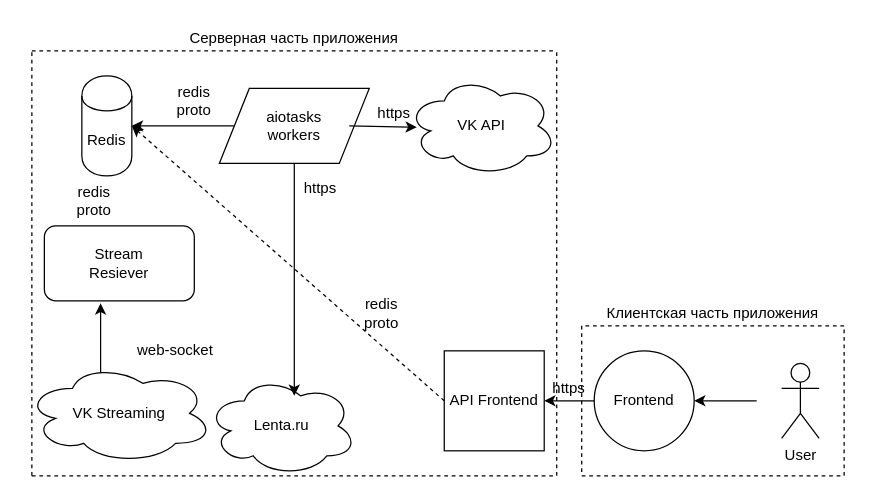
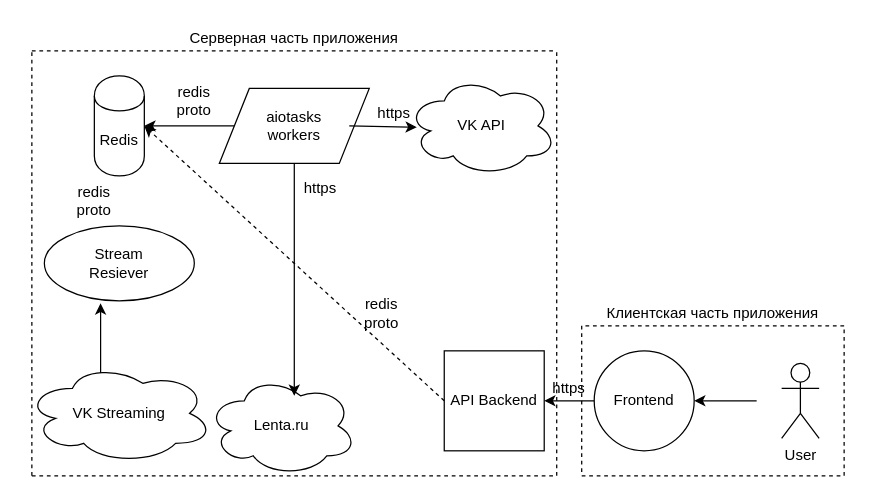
- <mxCell id="5" value="Redis" style="shape=cylinder;whiteSpace=wrap;html=1;boundedLbl=1;backgroundOutline=1;" parent="1" vertex="1"><mxGeometry x="65" y="60" width="40" height="80" as="geometry" /></mxCell>
+ <mxCell id="5" value="Redis" style="shape=cylinder;whiteSpace=wrap;html=1;boundedLbl=1;backgroundOutline=1;" parent="1" vertex="1"><mxGeometry x="75" y="60" width="40" height="80" as="geometry" /></mxCell>
- <mxCell id="9" value="&lt;div&gt;Stream&lt;/div&gt;&lt;div&gt;Resiever&lt;br&gt;&lt;/div&gt;" style="rounded=1;whiteSpace=wrap;html=1;" parent="1" vertex="1"><mxGeometry x="35" y="180" width="120" height="60" as="geometry" /></mxCell>
+ <mxCell id="9" value="&lt;div&gt;Stream&lt;/div&gt;&lt;div&gt;Resiever&lt;br&gt;&lt;/div&gt;" style="ellipse;whiteSpace=wrap;html=1;" parent="1" vertex="1"><mxGeometry x="35" y="180" width="120" height="60" as="geometry" /></mxCell>
- <mxCell id="33" value="web-socket" style="text;html=1;strokeColor=none;fillColor=none;align=center;verticalAlign=middle;whiteSpace=wrap;rounded=0;" parent="1" vertex="1"><mxGeometry x="105" y="270" width="70" height="20" as="geometry" /></mxCell>
- <mxCell id="4" value="API Frontend" style="whiteSpace=wrap;html=1;aspect=fixed;" parent="1" vertex="1"><mxGeometry x="355" y="280" width="80" height="80" as="geometry" /></mxCell>
+ <mxCell id="4" value="API Backend" style="whiteSpace=wrap;html=1;aspect=fixed;" parent="1" vertex="1"><mxGeometry x="355" y="280" width="80" height="80" as="geometry" /></mxCell>
